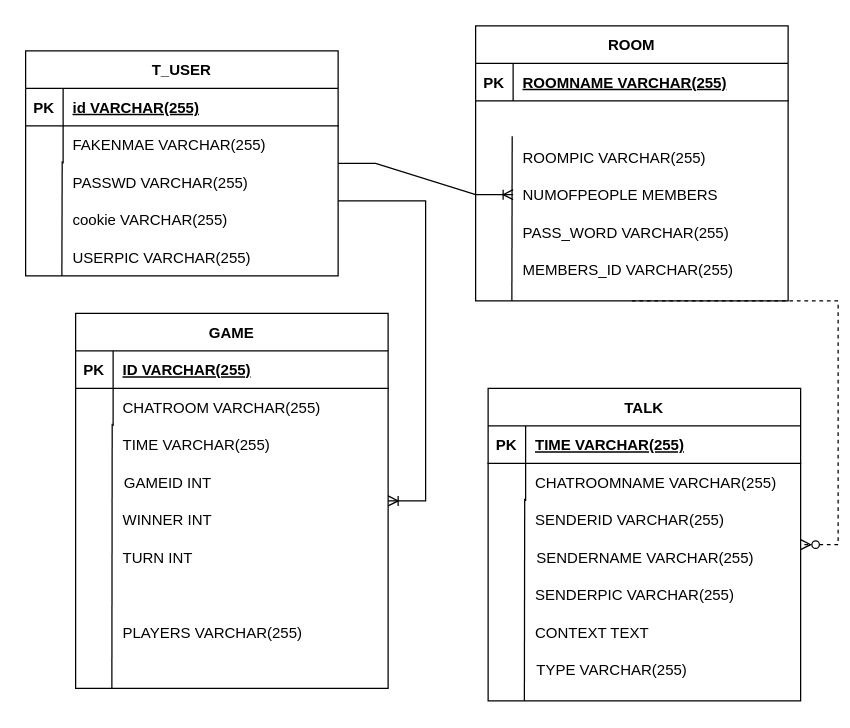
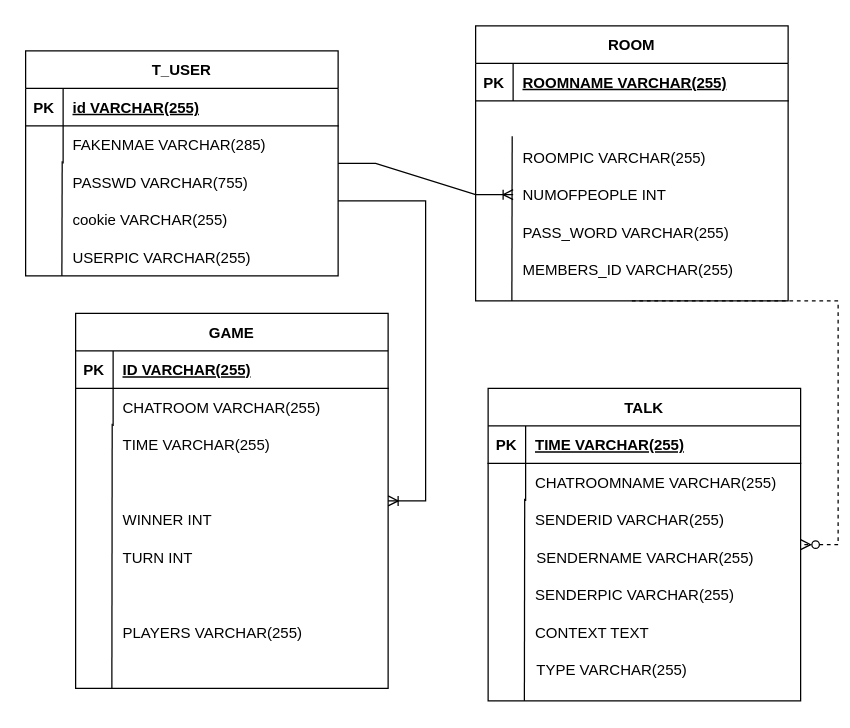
- <mxCell id="21" value="FAKENMAE VARCHAR(255)" style="shape=partialRectangle;overflow=hidden;connectable=0;fillColor=none;top=0;left=0;bottom=0;right=0;align=left;spacingLeft=6;" parent="19" vertex="1"><mxGeometry x="30" width="220" height="30" as="geometry"><mxRectangle width="220" height="30" as="alternateBounds" /></mxGeometry></mxCell>
+ <mxCell id="21" value="FAKENMAE VARCHAR(285)" style="shape=partialRectangle;overflow=hidden;connectable=0;fillColor=none;top=0;left=0;bottom=0;right=0;align=left;spacingLeft=6;" parent="19" vertex="1"><mxGeometry x="30" width="220" height="30" as="geometry"><mxRectangle width="220" height="30" as="alternateBounds" /></mxGeometry></mxCell>
- <mxCell id="22" value="PASSWD VARCHAR(255)" style="shape=partialRectangle;overflow=hidden;connectable=0;fillColor=none;top=0;left=0;bottom=0;right=0;align=left;spacingLeft=6;" parent="14" vertex="1"><mxGeometry x="30" y="90" width="220" height="30" as="geometry" /></mxCell>
+ <mxCell id="22" value="PASSWD VARCHAR(755)" style="shape=partialRectangle;overflow=hidden;connectable=0;fillColor=none;top=0;left=0;bottom=0;right=0;align=left;spacingLeft=6;" parent="14" vertex="1"><mxGeometry x="30" y="90" width="220" height="30" as="geometry" /></mxCell>
- <mxCell id="11" value="NUMOFPEOPLE MEMBERS" style="shape=partialRectangle;overflow=hidden;connectable=0;fillColor=none;top=0;left=0;bottom=0;right=0;align=left;spacingLeft=6;" parent="2" vertex="1"><mxGeometry x="30" y="120" width="220" height="30" as="geometry" /></mxCell>
+ <mxCell id="11" value="NUMOFPEOPLE INT" style="shape=partialRectangle;overflow=hidden;connectable=0;fillColor=none;top=0;left=0;bottom=0;right=0;align=left;spacingLeft=6;" parent="2" vertex="1"><mxGeometry x="30" y="120" width="220" height="30" as="geometry" /></mxCell>
- <mxCell id="50" value="GAMEID INT" style="shape=partialRectangle;overflow=hidden;connectable=0;fillColor=none;top=0;left=0;bottom=0;right=0;align=left;spacingLeft=6;" parent="40" vertex="1"><mxGeometry x="31" y="120" width="220" height="30" as="geometry" /></mxCell>
